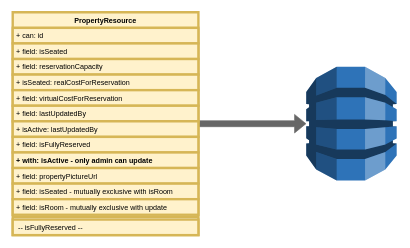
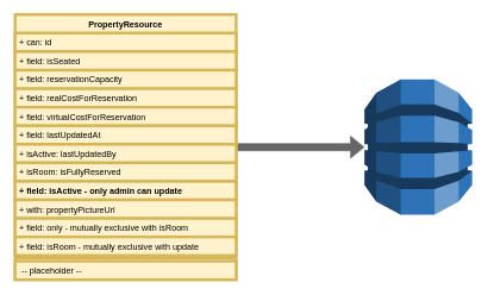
- <mxCell id="8" value="+ isSeated: realCostForReservation" style="text;align=left;verticalAlign=top;spacingLeft=4;spacingRight=4;overflow=hidden;rotatable=0;points=[[0,0.5],[1,0.5]];portConstraint=eastwest;fillColor=#fff2cc;strokeColor=#d6b656;strokeWidth=4;fontStyle=0;labelBackgroundColor=none;" vertex="1" parent="4"><mxGeometry y="104" width="310" height="26" as="geometry" /></mxCell>
+ <mxCell id="8" value="+ field: realCostForReservation" style="text;align=left;verticalAlign=top;spacingLeft=4;spacingRight=4;overflow=hidden;rotatable=0;points=[[0,0.5],[1,0.5]];portConstraint=eastwest;fillColor=#fff2cc;strokeColor=#d6b656;strokeWidth=4;fontStyle=0;labelBackgroundColor=none;" vertex="1" parent="4"><mxGeometry y="104" width="310" height="26" as="geometry" /></mxCell>
- <mxCell id="10" value="+ field: lastUpdatedBy" style="text;align=left;verticalAlign=top;spacingLeft=4;spacingRight=4;overflow=hidden;rotatable=0;points=[[0,0.5],[1,0.5]];portConstraint=eastwest;fillColor=#fff2cc;strokeColor=#d6b656;strokeWidth=4;fontStyle=0;labelBackgroundColor=none;" vertex="1" parent="4"><mxGeometry y="156" width="310" height="26" as="geometry" /></mxCell>
+ <mxCell id="10" value="+ field: lastUpdatedAt" style="text;align=left;verticalAlign=top;spacingLeft=4;spacingRight=4;overflow=hidden;rotatable=0;points=[[0,0.5],[1,0.5]];portConstraint=eastwest;fillColor=#fff2cc;strokeColor=#d6b656;strokeWidth=4;fontStyle=0;labelBackgroundColor=none;" vertex="1" parent="4"><mxGeometry y="156" width="310" height="26" as="geometry" /></mxCell>
- <mxCell id="12" value="+ field: isFullyReserved" style="text;align=left;verticalAlign=top;spacingLeft=4;spacingRight=4;overflow=hidden;rotatable=0;points=[[0,0.5],[1,0.5]];portConstraint=eastwest;fillColor=#fff2cc;strokeColor=#d6b656;strokeWidth=4;fontStyle=0;labelBackgroundColor=none;" vertex="1" parent="4"><mxGeometry y="208" width="310" height="26" as="geometry" /></mxCell>
+ <mxCell id="12" value="+ isRoom: isFullyReserved" style="text;align=left;verticalAlign=top;spacingLeft=4;spacingRight=4;overflow=hidden;rotatable=0;points=[[0,0.5],[1,0.5]];portConstraint=eastwest;fillColor=#fff2cc;strokeColor=#d6b656;strokeWidth=4;fontStyle=0;labelBackgroundColor=none;" vertex="1" parent="4"><mxGeometry y="208" width="310" height="26" as="geometry" /></mxCell>
- <mxCell id="13" value="+ with: isActive - only admin can update" style="text;align=left;verticalAlign=top;spacingLeft=4;spacingRight=4;overflow=hidden;rotatable=0;points=[[0,0.5],[1,0.5]];portConstraint=eastwest;fillColor=#fff2cc;strokeColor=#d6b656;strokeWidth=4;fontStyle=1;labelBackgroundColor=none;" vertex="1" parent="4"><mxGeometry y="234" width="310" height="26" as="geometry" /></mxCell>
+ <mxCell id="13" value="+ field: isActive - only admin can update" style="text;align=left;verticalAlign=top;spacingLeft=4;spacingRight=4;overflow=hidden;rotatable=0;points=[[0,0.5],[1,0.5]];portConstraint=eastwest;fillColor=#fff2cc;strokeColor=#d6b656;strokeWidth=4;fontStyle=1;labelBackgroundColor=none;" vertex="1" parent="4"><mxGeometry y="234" width="310" height="26" as="geometry" /></mxCell>
- <mxCell id="14" value="+ field: propertyPictureUrl" style="text;align=left;verticalAlign=top;spacingLeft=4;spacingRight=4;overflow=hidden;rotatable=0;points=[[0,0.5],[1,0.5]];portConstraint=eastwest;fillColor=#fff2cc;strokeColor=#d6b656;strokeWidth=4;fontStyle=0;labelBackgroundColor=none;" vertex="1" parent="4"><mxGeometry y="260" width="310" height="26" as="geometry" /></mxCell>
+ <mxCell id="14" value="+ with: propertyPictureUrl" style="text;align=left;verticalAlign=top;spacingLeft=4;spacingRight=4;overflow=hidden;rotatable=0;points=[[0,0.5],[1,0.5]];portConstraint=eastwest;fillColor=#fff2cc;strokeColor=#d6b656;strokeWidth=4;fontStyle=0;labelBackgroundColor=none;" vertex="1" parent="4"><mxGeometry y="260" width="310" height="26" as="geometry" /></mxCell>
- <mxCell id="15" value="+ field: isSeated - mutually exclusive with isRoom" style="text;align=left;verticalAlign=top;spacingLeft=4;spacingRight=4;overflow=hidden;rotatable=0;points=[[0,0.5],[1,0.5]];portConstraint=eastwest;fillColor=#fff2cc;strokeColor=#d6b656;strokeWidth=4;fontStyle=0;labelBackgroundColor=none;" vertex="1" parent="4"><mxGeometry y="286" width="310" height="26" as="geometry" /></mxCell>
+ <mxCell id="15" value="+ field: only - mutually exclusive with isRoom" style="text;align=left;verticalAlign=top;spacingLeft=4;spacingRight=4;overflow=hidden;rotatable=0;points=[[0,0.5],[1,0.5]];portConstraint=eastwest;fillColor=#fff2cc;strokeColor=#d6b656;strokeWidth=4;fontStyle=0;labelBackgroundColor=none;" vertex="1" parent="4"><mxGeometry y="286" width="310" height="26" as="geometry" /></mxCell>
- <mxCell id="18" value=" -- isFullyReserved --" style="text;align=left;verticalAlign=top;spacingLeft=4;spacingRight=4;overflow=hidden;rotatable=0;points=[[0,0.5],[1,0.5]];portConstraint=eastwest;fillColor=#fff2cc;strokeColor=#d6b656;strokeWidth=4;fontStyle=0;labelBackgroundColor=none;" vertex="1" parent="4"><mxGeometry y="346" width="310" height="26" as="geometry" /></mxCell>
+ <mxCell id="18" value=" -- placeholder --" style="text;align=left;verticalAlign=top;spacingLeft=4;spacingRight=4;overflow=hidden;rotatable=0;points=[[0,0.5],[1,0.5]];portConstraint=eastwest;fillColor=#fff2cc;strokeColor=#d6b656;strokeWidth=4;fontStyle=0;labelBackgroundColor=none;" vertex="1" parent="4"><mxGeometry y="346" width="310" height="26" as="geometry" /></mxCell>
